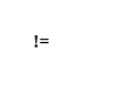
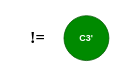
+ <mxCell id="2" value="C3'" style="ellipse;whiteSpace=wrap;html=1;aspect=fixed;fillColor=#008a00;strokeColor=#005700;fontColor=#ffffff;fontStyle=1" parent="1" vertex="1"><mxGeometry x="85" y="20" width="60" height="60" as="geometry" /></mxCell>
